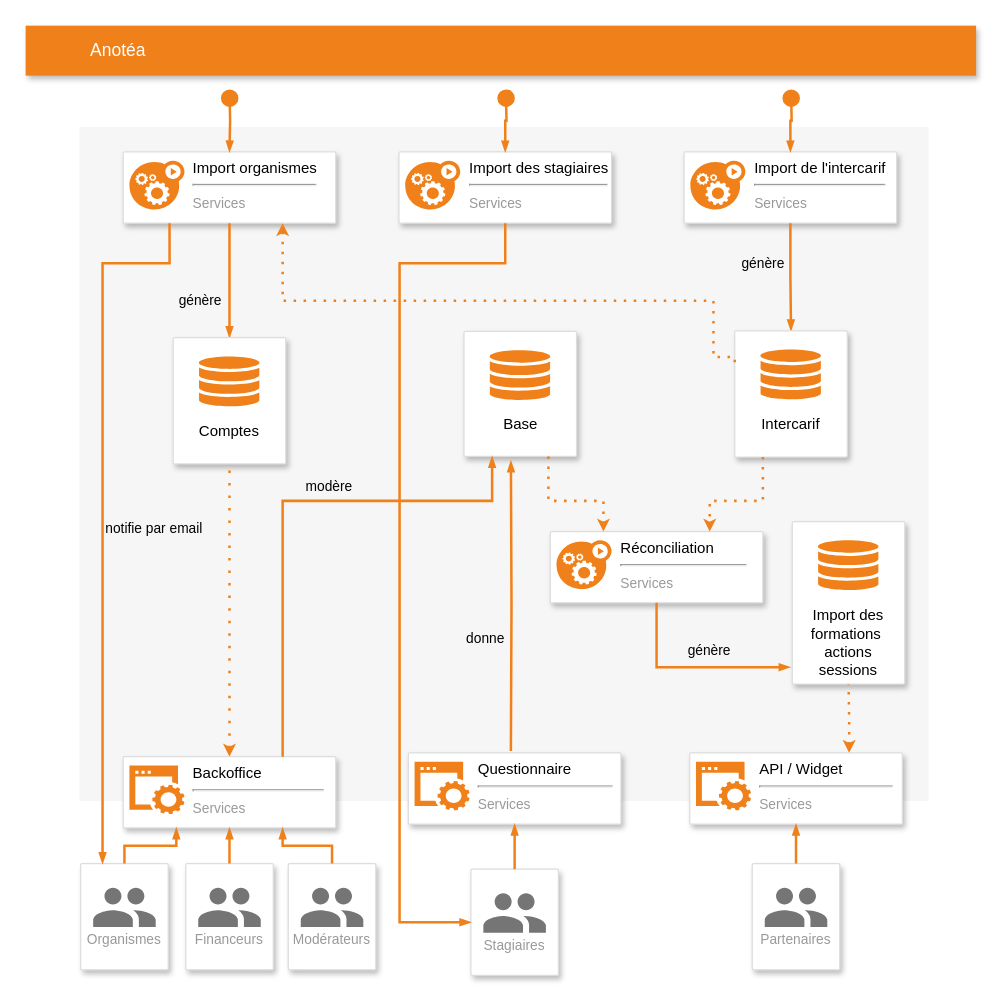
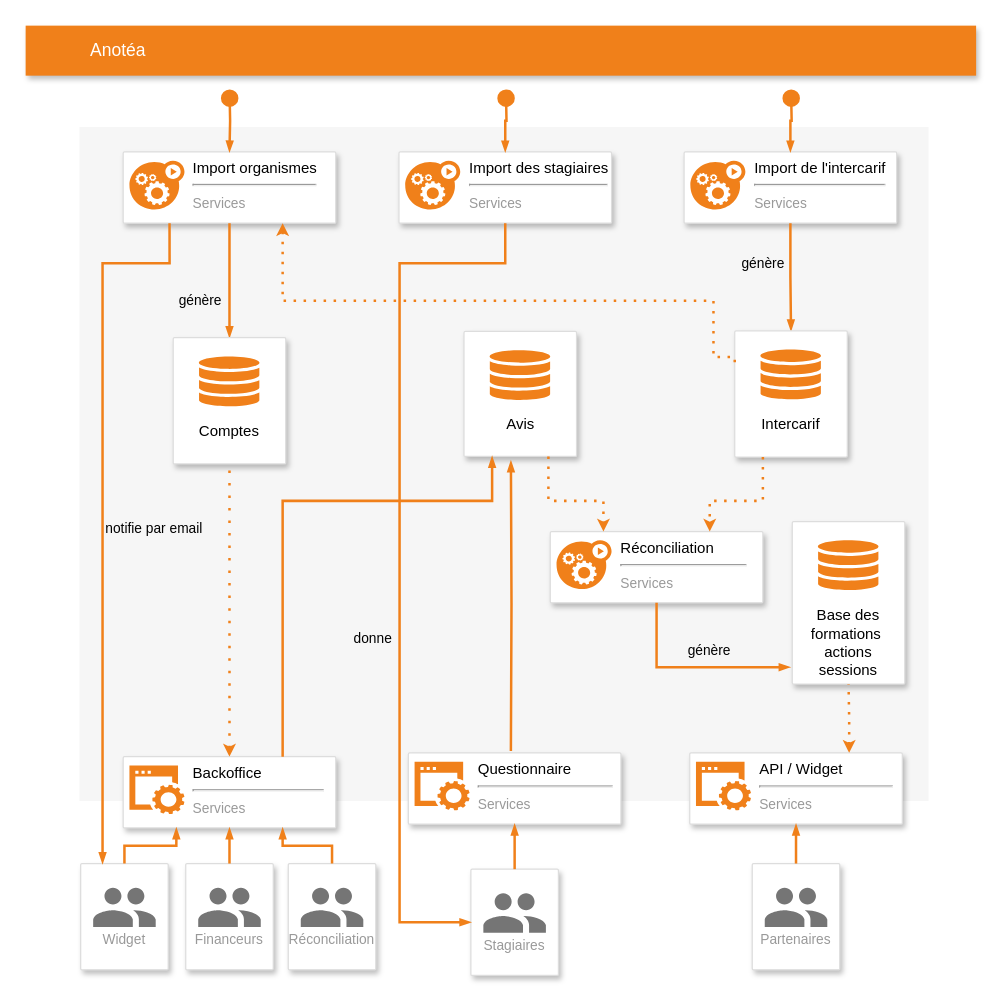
- <mxCell id="22" value="Base&#10;" style="strokeColor=#dddddd;fillColor=#ffffff;shadow=1;strokeWidth=1;rounded=1;absoluteArcSize=1;arcSize=2;labelPosition=center;verticalLabelPosition=middle;align=center;verticalAlign=bottom;spacingLeft=0;fontColor=#000000;fontSize=12;whiteSpace=wrap;spacingBottom=2;" parent="1" vertex="1"><mxGeometry x="370.5" y="264.5" width="90" height="100" as="geometry" /></mxCell>
+ <mxCell id="22" value="Avis&#10;" style="strokeColor=#dddddd;fillColor=#ffffff;shadow=1;strokeWidth=1;rounded=1;absoluteArcSize=1;arcSize=2;labelPosition=center;verticalLabelPosition=middle;align=center;verticalAlign=bottom;spacingLeft=0;fontColor=#000000;fontSize=12;whiteSpace=wrap;spacingBottom=2;" parent="1" vertex="1"><mxGeometry x="370.5" y="264.5" width="90" height="100" as="geometry" /></mxCell>
- <mxCell id="61" value="modère&lt;br&gt;" style="text;html=1;strokeColor=none;fillColor=none;align=center;verticalAlign=middle;whiteSpace=wrap;rounded=0;fontSize=11;" vertex="1" parent="1"><mxGeometry x="218" y="378.5" width="90" height="20" as="geometry" /></mxCell>
- <mxCell id="59" value="donne&lt;br&gt;" style="text;html=1;strokeColor=none;fillColor=none;align=center;verticalAlign=middle;whiteSpace=wrap;rounded=0;fontSize=11;" vertex="1" parent="1"><mxGeometry x="343" y="500" width="90" height="20" as="geometry" /></mxCell>
+ <mxCell id="59" value="donne&lt;br&gt;" style="text;html=1;strokeColor=none;fillColor=none;align=center;verticalAlign=middle;whiteSpace=wrap;rounded=0;fontSize=11;" vertex="1" parent="1"><mxGeometry x="253" y="500" width="90" height="20" as="geometry" /></mxCell>
- <mxCell id="28" value="Import des formations  actions sessions" style="strokeColor=#dddddd;fillColor=#ffffff;shadow=1;strokeWidth=1;rounded=1;absoluteArcSize=1;arcSize=2;labelPosition=center;verticalLabelPosition=middle;align=center;verticalAlign=bottom;spacingLeft=0;fontColor=#000000;fontSize=12;whiteSpace=wrap;spacingBottom=2;" parent="1" vertex="1"><mxGeometry x="633" y="416.5" width="90" height="130" as="geometry" /></mxCell>
+ <mxCell id="28" value="Base des formations  actions sessions" style="strokeColor=#dddddd;fillColor=#ffffff;shadow=1;strokeWidth=1;rounded=1;absoluteArcSize=1;arcSize=2;labelPosition=center;verticalLabelPosition=middle;align=center;verticalAlign=bottom;spacingLeft=0;fontColor=#000000;fontSize=12;whiteSpace=wrap;spacingBottom=2;" parent="1" vertex="1"><mxGeometry x="633" y="416.5" width="90" height="130" as="geometry" /></mxCell>
- <mxCell id="50" value="Organismes&#10;" style="strokeColor=#dddddd;fillColor=#ffffff;shadow=1;strokeWidth=1;rounded=1;absoluteArcSize=1;arcSize=2;labelPosition=center;verticalLabelPosition=middle;align=center;verticalAlign=bottom;spacingLeft=0;fontColor=#999999;fontSize=11;whiteSpace=wrap;spacingBottom=2;" vertex="1" parent="1"><mxGeometry x="64" y="690" width="70" height="85" as="geometry" /></mxCell>
+ <mxCell id="50" value="Widget&#10;" style="strokeColor=#dddddd;fillColor=#ffffff;shadow=1;strokeWidth=1;rounded=1;absoluteArcSize=1;arcSize=2;labelPosition=center;verticalLabelPosition=middle;align=center;verticalAlign=bottom;spacingLeft=0;fontColor=#999999;fontSize=11;whiteSpace=wrap;spacingBottom=2;" vertex="1" parent="1"><mxGeometry x="64" y="690" width="70" height="85" as="geometry" /></mxCell>
- <mxCell id="48" value="Modérateurs&#10;" style="strokeColor=#dddddd;fillColor=#ffffff;shadow=1;strokeWidth=1;rounded=1;absoluteArcSize=1;arcSize=2;labelPosition=center;verticalLabelPosition=middle;align=center;verticalAlign=bottom;spacingLeft=0;fontColor=#999999;fontSize=11;whiteSpace=wrap;spacingBottom=2;" vertex="1" parent="1"><mxGeometry x="230" y="690" width="70" height="85" as="geometry" /></mxCell>
+ <mxCell id="48" value="Réconciliation&#10;" style="strokeColor=#dddddd;fillColor=#ffffff;shadow=1;strokeWidth=1;rounded=1;absoluteArcSize=1;arcSize=2;labelPosition=center;verticalLabelPosition=middle;align=center;verticalAlign=bottom;spacingLeft=0;fontColor=#999999;fontSize=11;whiteSpace=wrap;spacingBottom=2;" vertex="1" parent="1"><mxGeometry x="230" y="690" width="70" height="85" as="geometry" /></mxCell>
